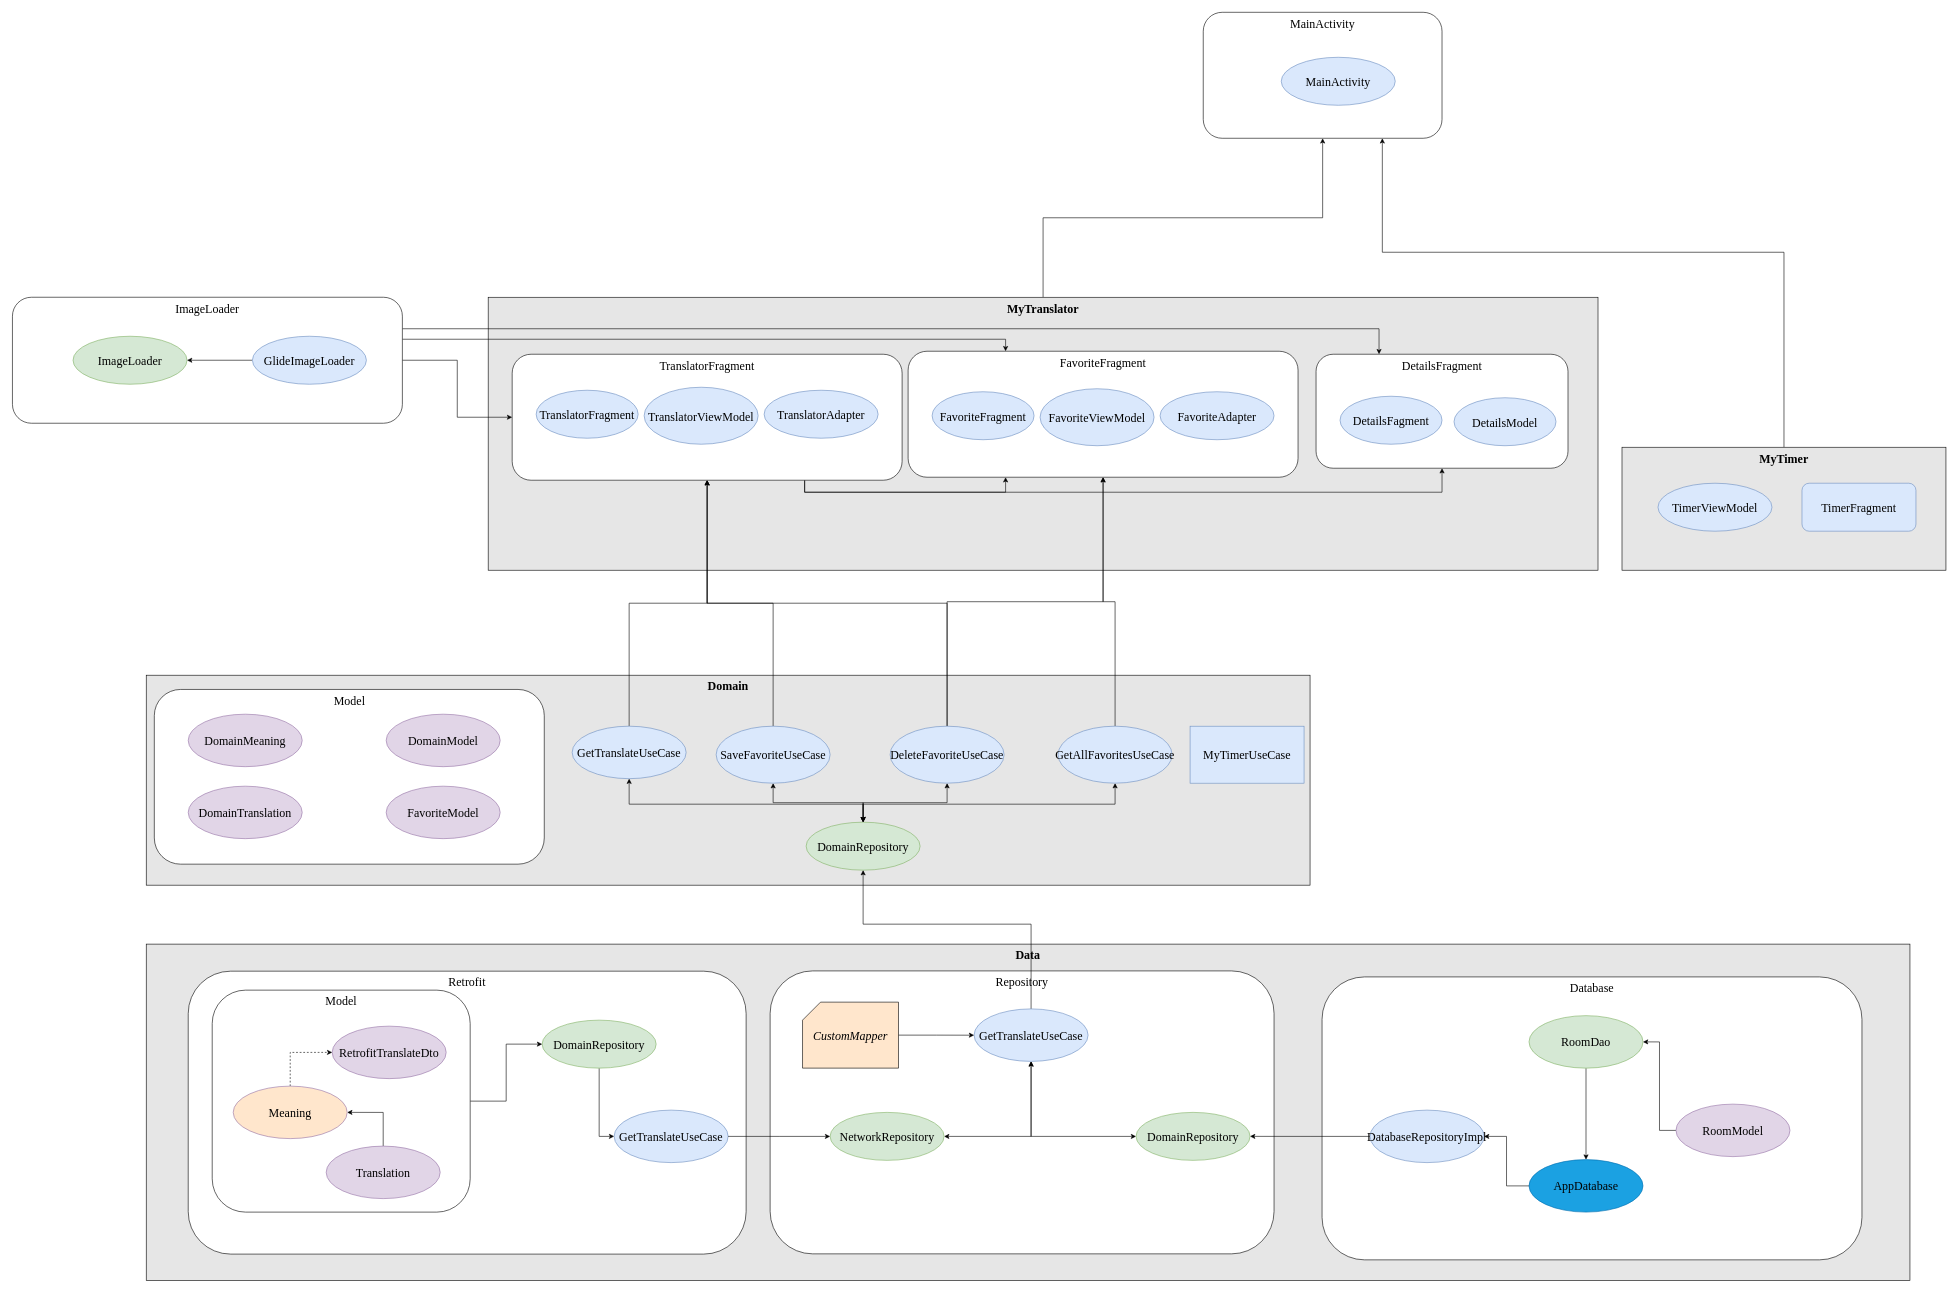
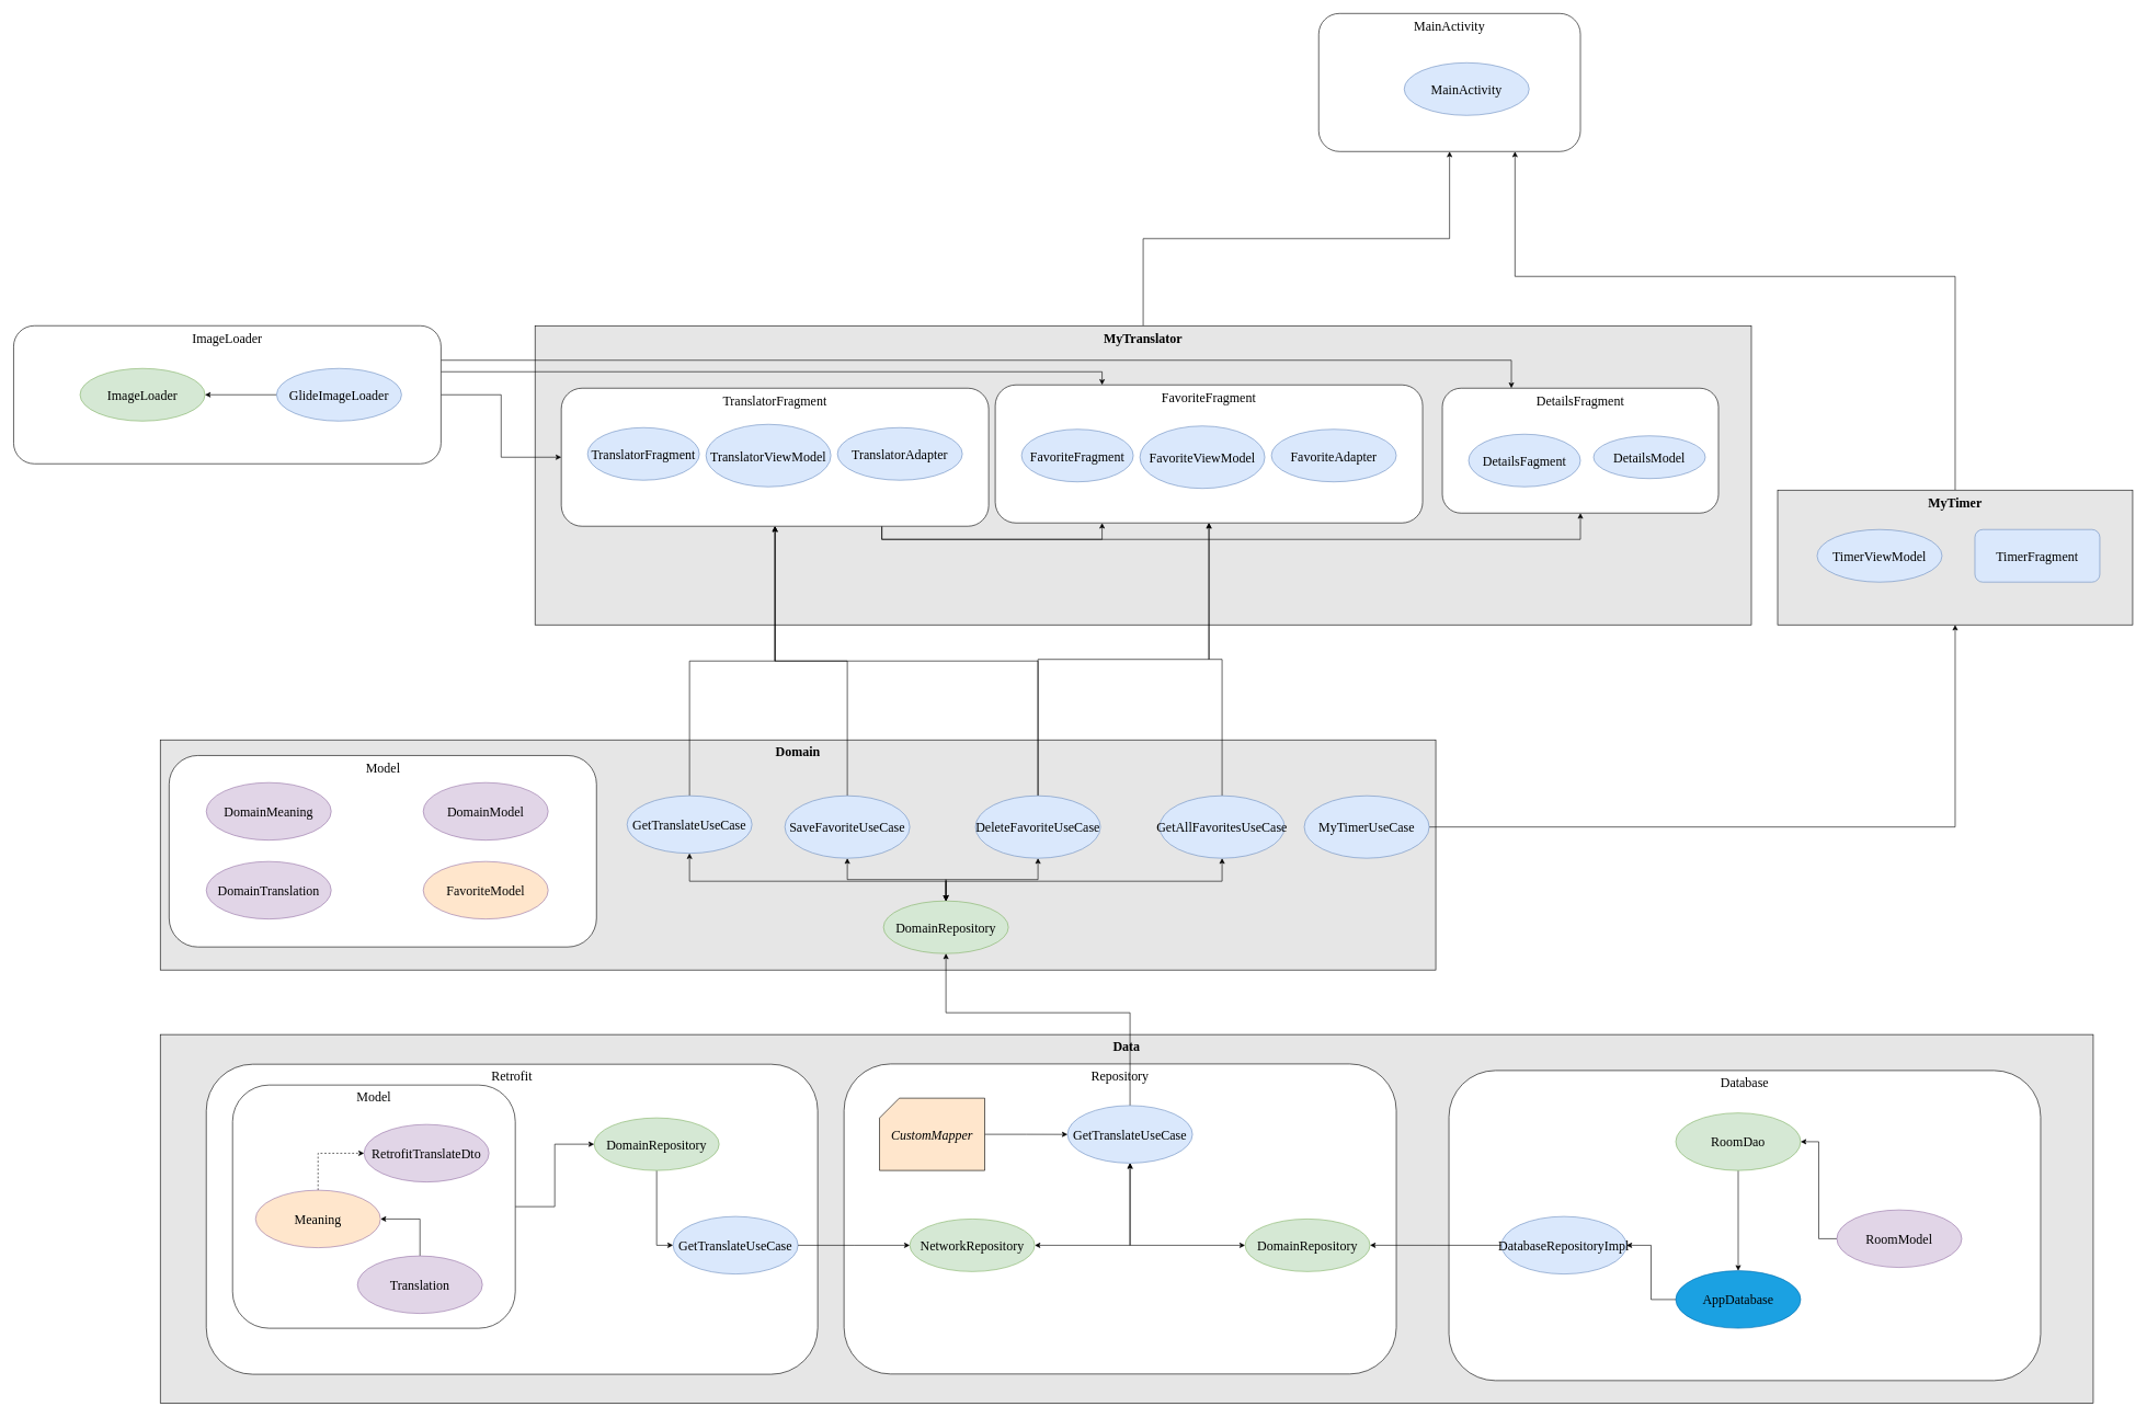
- <mxCell id="81" value="&lt;div&gt;DetailsModel&lt;/div&gt;" style="ellipse;whiteSpace=wrap;html=1;fontFamily=Times New Roman;fontSize=20;fillColor=#dae8fc;strokeColor=#6c8ebf;labelBackgroundColor=none;fontColor=default;verticalAlign=middle;" vertex="1" parent="1"><mxGeometry x="2423" y="662.5" width="170" height="80" as="geometry" /></mxCell>
+ <mxCell id="81" value="&lt;div&gt;DetailsModel&lt;/div&gt;" style="ellipse;whiteSpace=wrap;html=1;fontFamily=Times New Roman;fontSize=20;fillColor=#dae8fc;strokeColor=#6c8ebf;labelBackgroundColor=none;fontColor=default;verticalAlign=middle;" vertex="1" parent="1"><mxGeometry x="2423" y="662.5" width="170" height="65" as="geometry" /></mxCell>
- <mxCell id="79" value="&lt;div&gt;MyTimerUseCase&lt;/div&gt;" style="whiteSpace=wrap;html=1;fontFamily=Times New Roman;fontSize=20;fillColor=#dae8fc;strokeColor=#6c8ebf;labelBackgroundColor=none;fontColor=default;rounded=0;" vertex="1" parent="1"><mxGeometry x="1983" y="1210" width="190" height="95" as="geometry" /></mxCell>
+ <mxCell id="79" value="&lt;div&gt;MyTimerUseCase&lt;/div&gt;" style="ellipse;whiteSpace=wrap;html=1;fontFamily=Times New Roman;fontSize=20;fillColor=#dae8fc;strokeColor=#6c8ebf;labelBackgroundColor=none;fontColor=default;" vertex="1" parent="1"><mxGeometry x="1983" y="1210" width="190" height="95" as="geometry" /></mxCell>
+ <mxCell id="78" style="edgeStyle=orthogonalEdgeStyle;rounded=0;orthogonalLoop=1;jettySize=auto;html=1;entryX=0.5;entryY=1;entryDx=0;entryDy=0;" edge="1" parent="1" source="79" target="5"><mxGeometry relative="1" as="geometry" /></mxCell>
- <mxCell id="45" value="&lt;div style=&quot;&quot;&gt;FavoriteModel&lt;/div&gt;" style="ellipse;whiteSpace=wrap;html=1;fontFamily=Times New Roman;fontSize=20;fillColor=#e1d5e7;strokeColor=#9673a6;labelBackgroundColor=none;" parent="1" vertex="1"><mxGeometry x="643" y="1310" width="190" height="87.5" as="geometry" /></mxCell>
+ <mxCell id="45" value="&lt;div style=&quot;&quot;&gt;FavoriteModel&lt;/div&gt;" style="ellipse;whiteSpace=wrap;html=1;fontFamily=Times New Roman;fontSize=20;fillColor=#ffe6cc;strokeColor=#9673a6;labelBackgroundColor=none;" parent="1" vertex="1"><mxGeometry x="643" y="1310" width="190" height="87.5" as="geometry" /></mxCell>
